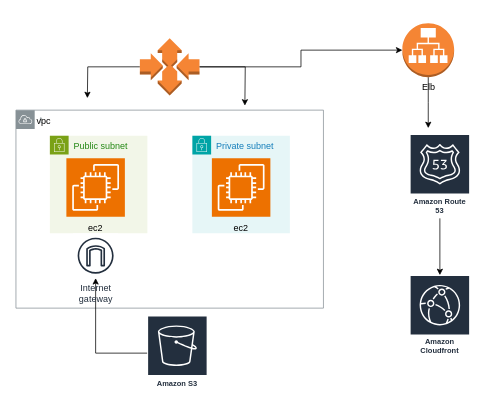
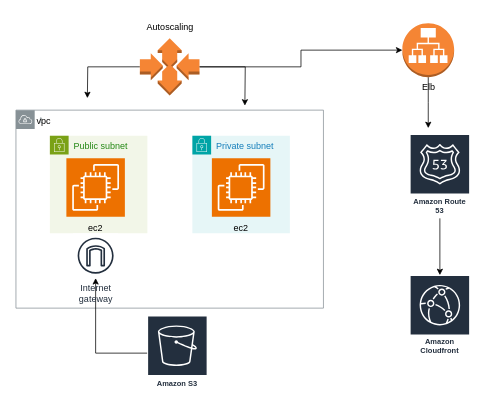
+ <mxCell id="17" value="Autoscaling" style="text;html=1;align=center;verticalAlign=middle;resizable=0;points=[];autosize=1;strokeColor=none;fillColor=none;" vertex="1" parent="1"><mxGeometry x="180.75" y="20" width="90" height="30" as="geometry" /></mxCell>
